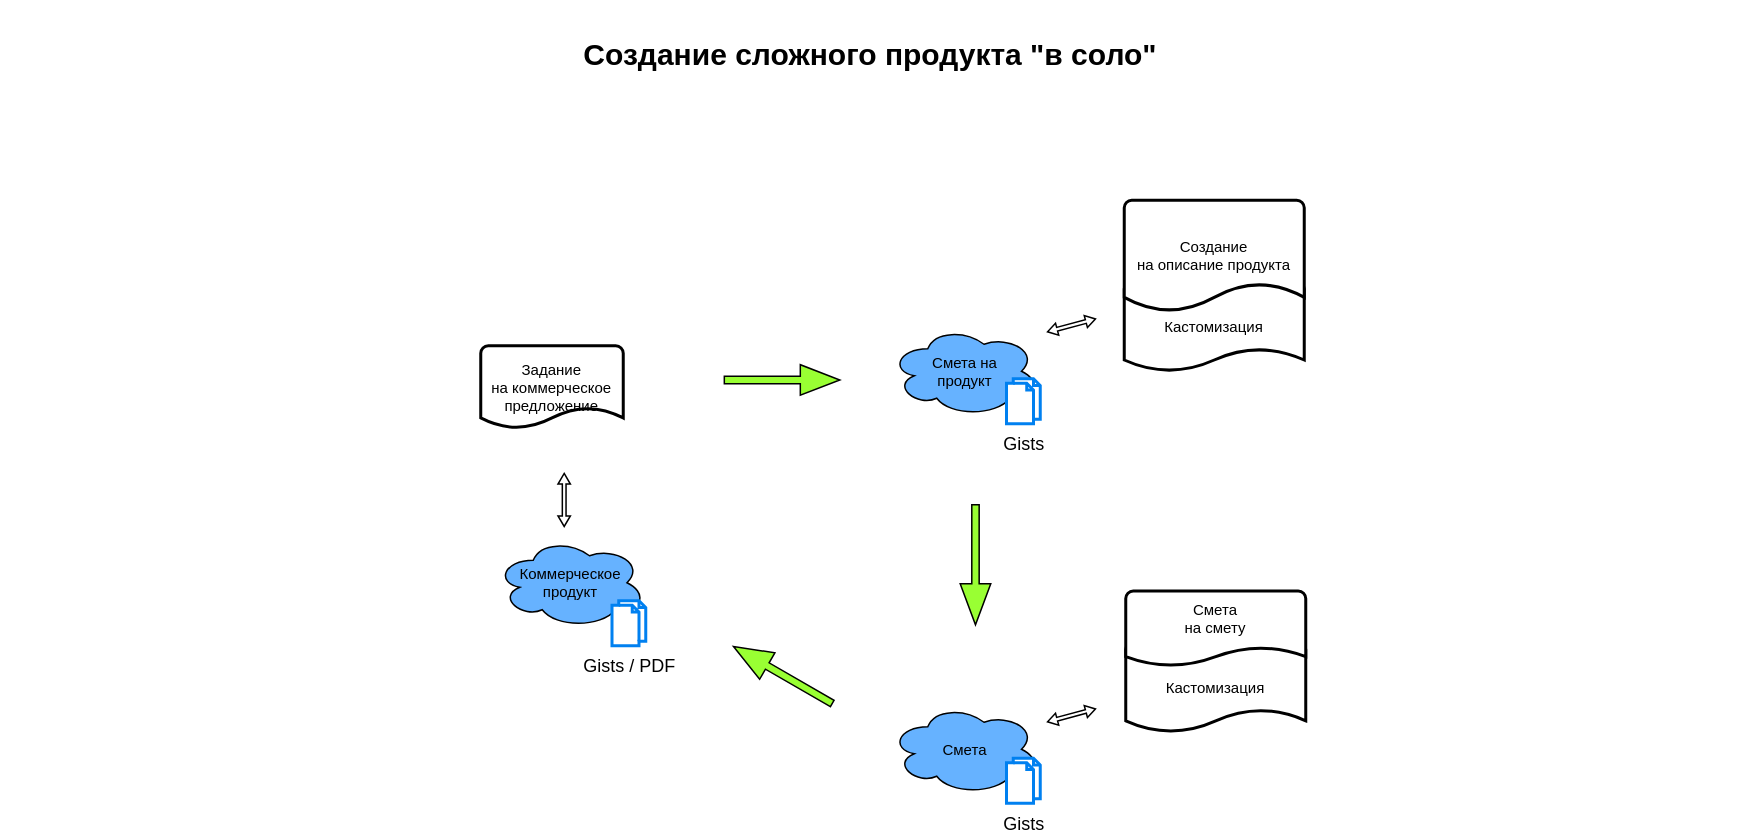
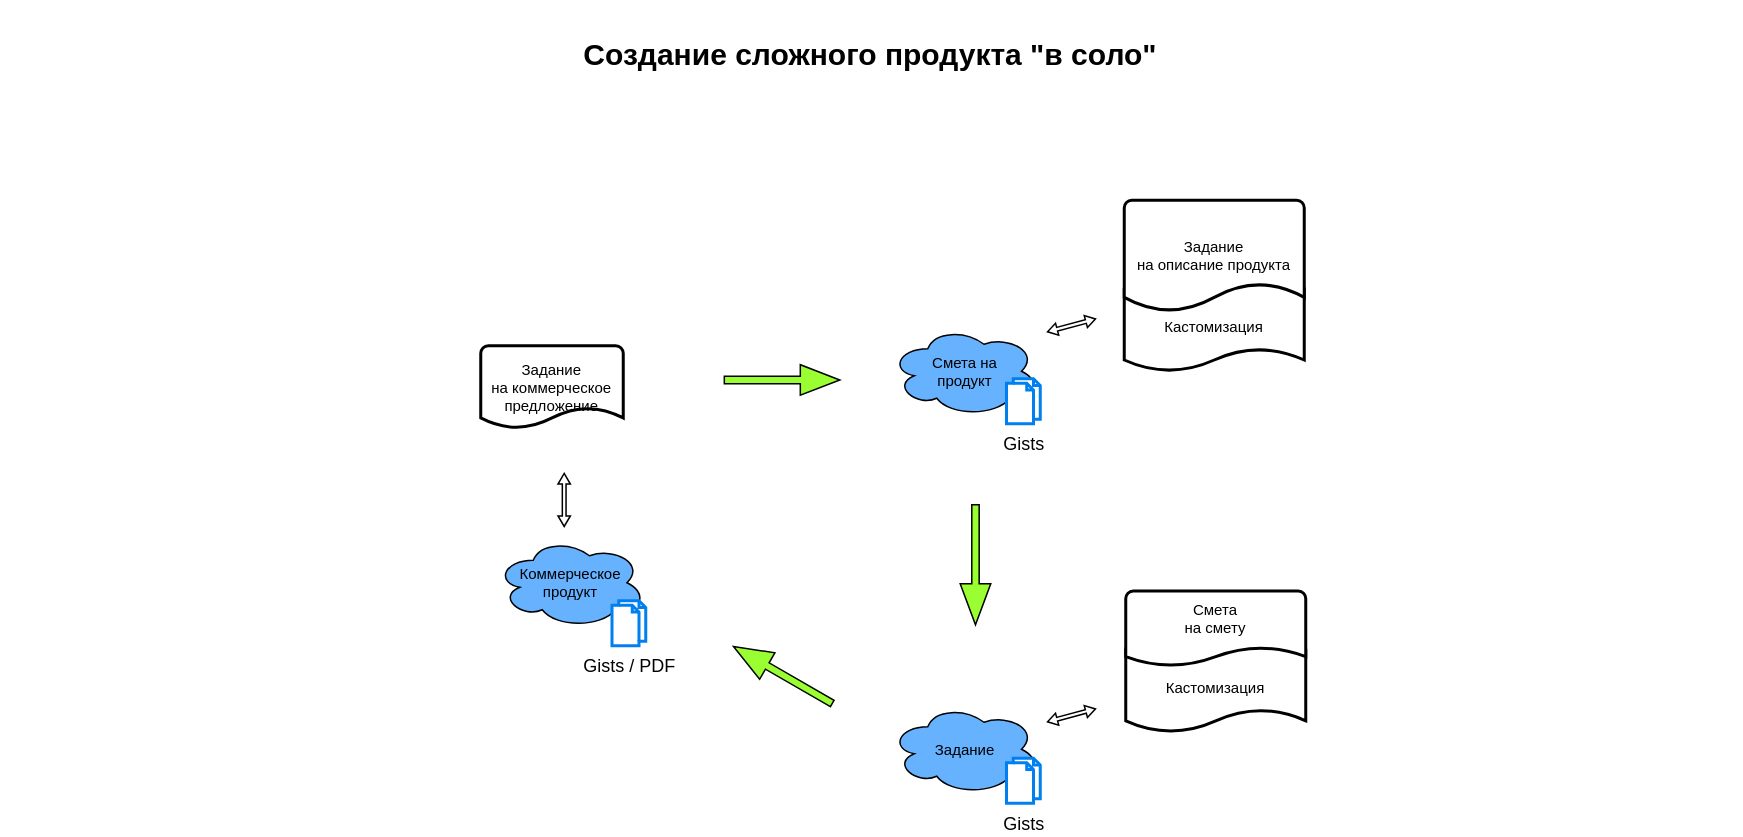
- <mxCell id="19" value="&lt;div&gt;&lt;font color=&quot;#000000&quot;&gt;Создание&lt;/font&gt;&lt;/div&gt;&lt;div&gt;&lt;font color=&quot;#000000&quot;&gt;на описание продукта&lt;/font&gt;&lt;/div&gt;" style="strokeWidth=2;html=1;shape=mxgraph.flowchart.document2;whiteSpace=wrap;size=0.25;fontSize=10;fontColor=#FFFFFF;fillColor=#FFFFFF;verticalAlign=middle;" vertex="1" parent="17"><mxGeometry width="120" height="74" as="geometry" /></mxCell>
+ <mxCell id="19" value="&lt;div&gt;&lt;font color=&quot;#000000&quot;&gt;Задание&lt;/font&gt;&lt;/div&gt;&lt;div&gt;&lt;font color=&quot;#000000&quot;&gt;на описание продукта&lt;/font&gt;&lt;/div&gt;" style="strokeWidth=2;html=1;shape=mxgraph.flowchart.document2;whiteSpace=wrap;size=0.25;fontSize=10;fontColor=#FFFFFF;fillColor=#FFFFFF;verticalAlign=middle;" vertex="1" parent="17"><mxGeometry width="120" height="74" as="geometry" /></mxCell>
- <mxCell id="12" value="Смета" style="ellipse;shape=cloud;whiteSpace=wrap;html=1;fontSize=10;fillColor=#66B2FF;" vertex="1" parent="11"><mxGeometry width="100" height="60" as="geometry" /></mxCell>
+ <mxCell id="12" value="Задание" style="ellipse;shape=cloud;whiteSpace=wrap;html=1;fontSize=10;fillColor=#66B2FF;" vertex="1" parent="11"><mxGeometry width="100" height="60" as="geometry" /></mxCell>
